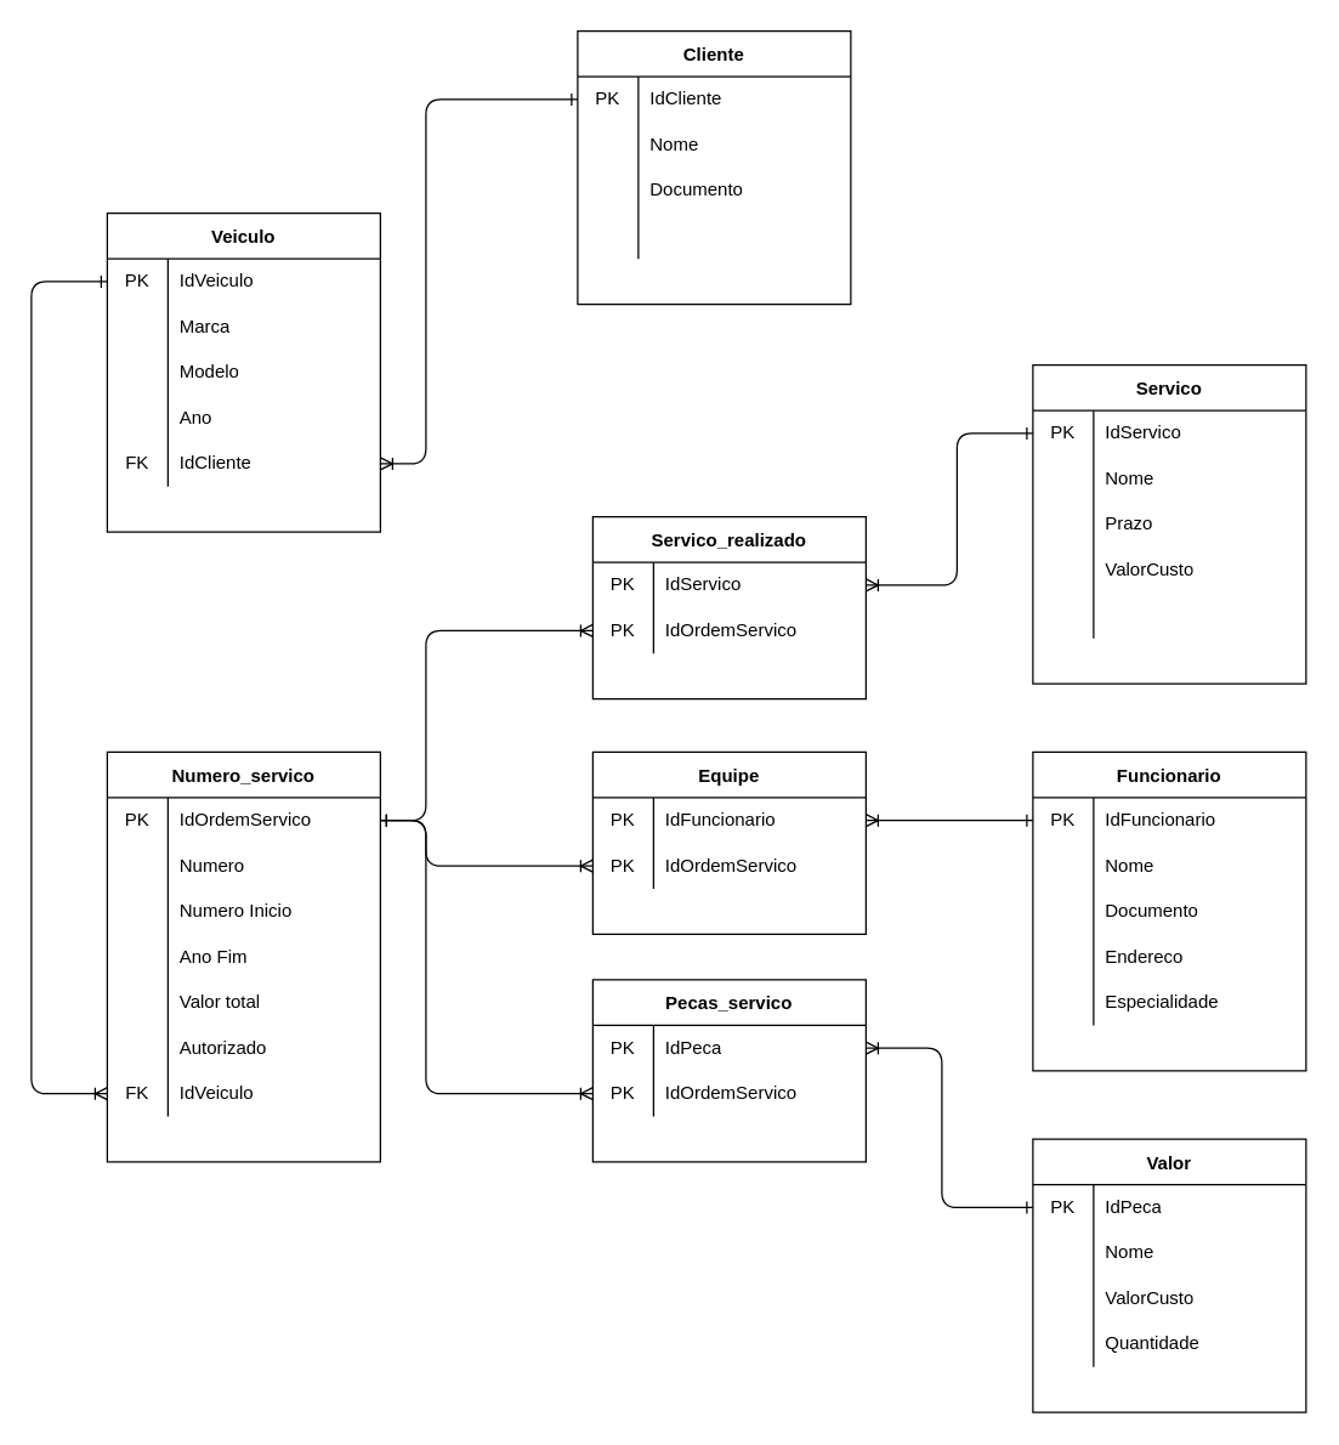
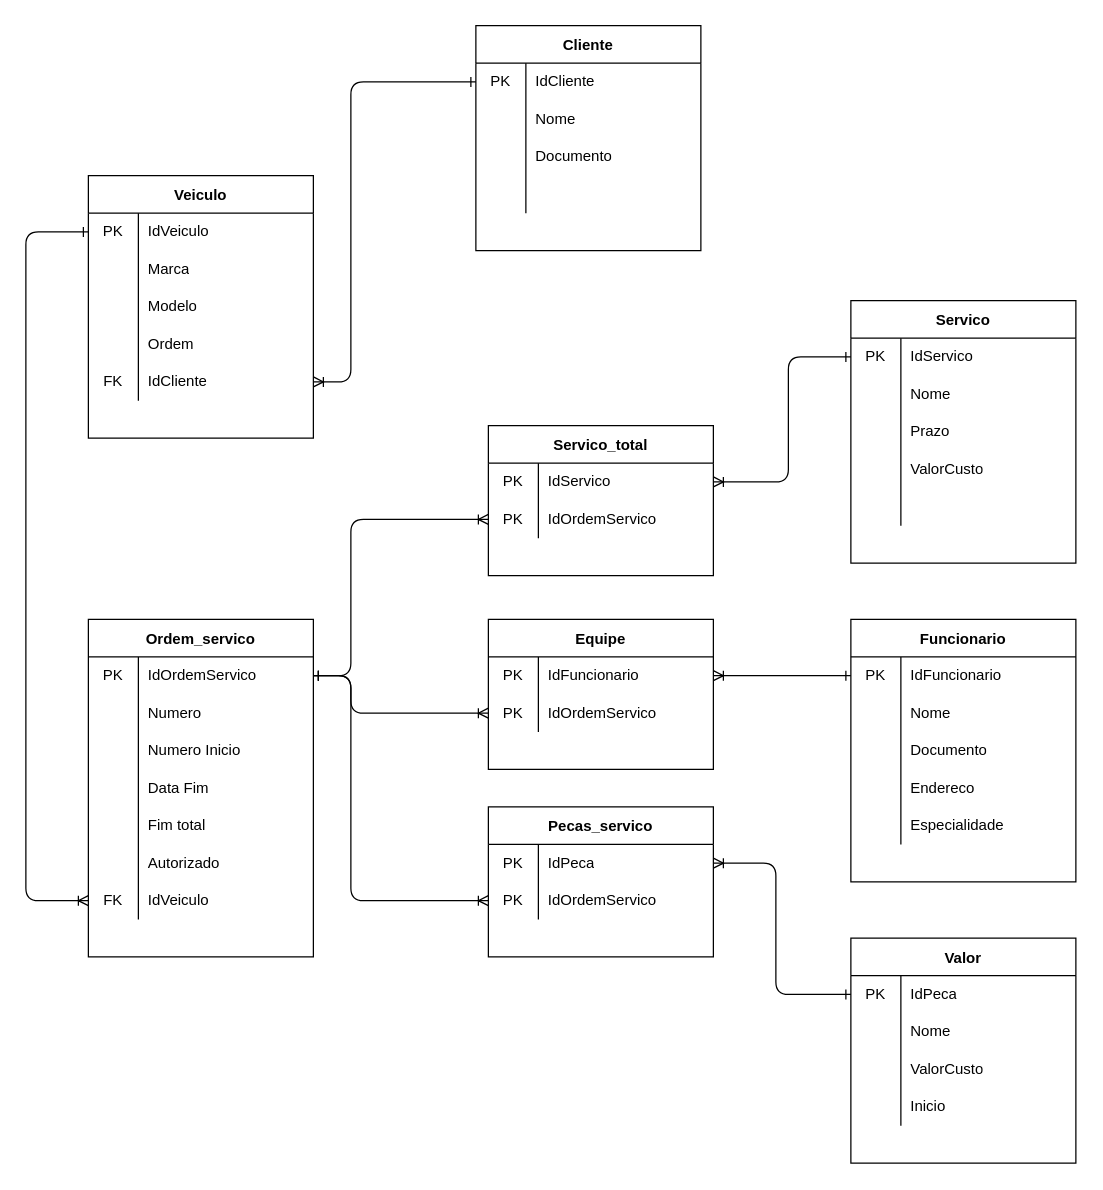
- <mxCell id="27" value="Ano" style="shape=partialRectangle;html=1;whiteSpace=wrap;connectable=0;fillColor=none;top=0;left=0;bottom=0;right=0;align=left;spacingLeft=6;overflow=hidden;" vertex="1" parent="25"><mxGeometry x="40" width="140" height="30" as="geometry"><mxRectangle width="140" height="30" as="alternateBounds" /></mxGeometry></mxCell>
+ <mxCell id="27" value="Ordem" style="shape=partialRectangle;html=1;whiteSpace=wrap;connectable=0;fillColor=none;top=0;left=0;bottom=0;right=0;align=left;spacingLeft=6;overflow=hidden;" vertex="1" parent="25"><mxGeometry x="40" width="140" height="30" as="geometry"><mxRectangle width="140" height="30" as="alternateBounds" /></mxGeometry></mxCell>
- <mxCell id="92" value="Servico_realizado" style="shape=table;startSize=30;container=1;collapsible=0;childLayout=tableLayout;fixedRows=1;rowLines=0;fontStyle=1;" vertex="1" parent="1"><mxGeometry x="390" y="340" width="180" height="120" as="geometry" /></mxCell>
+ <mxCell id="92" value="Servico_total" style="shape=table;startSize=30;container=1;collapsible=0;childLayout=tableLayout;fixedRows=1;rowLines=0;fontStyle=1;" vertex="1" parent="1"><mxGeometry x="390" y="340" width="180" height="120" as="geometry" /></mxCell>
- <mxCell id="47" value="Numero_servico" style="shape=table;startSize=30;container=1;collapsible=0;childLayout=tableLayout;fixedRows=1;rowLines=0;fontStyle=1;" vertex="1" parent="1"><mxGeometry x="70" y="495" width="180" height="270" as="geometry" /></mxCell>
+ <mxCell id="47" value="Ordem_servico" style="shape=table;startSize=30;container=1;collapsible=0;childLayout=tableLayout;fixedRows=1;rowLines=0;fontStyle=1;" vertex="1" parent="1"><mxGeometry x="70" y="495" width="180" height="270" as="geometry" /></mxCell>
- <mxCell id="59" value="Ano Fim" style="shape=partialRectangle;html=1;whiteSpace=wrap;connectable=0;fillColor=none;top=0;left=0;bottom=0;right=0;align=left;spacingLeft=6;overflow=hidden;" vertex="1" parent="57"><mxGeometry x="40" width="140" height="30" as="geometry"><mxRectangle width="140" height="30" as="alternateBounds" /></mxGeometry></mxCell>
+ <mxCell id="59" value="Data Fim" style="shape=partialRectangle;html=1;whiteSpace=wrap;connectable=0;fillColor=none;top=0;left=0;bottom=0;right=0;align=left;spacingLeft=6;overflow=hidden;" vertex="1" parent="57"><mxGeometry x="40" width="140" height="30" as="geometry"><mxRectangle width="140" height="30" as="alternateBounds" /></mxGeometry></mxCell>
- <mxCell id="62" value="Valor total" style="shape=partialRectangle;html=1;whiteSpace=wrap;connectable=0;fillColor=none;top=0;left=0;bottom=0;right=0;align=left;spacingLeft=6;overflow=hidden;" vertex="1" parent="60"><mxGeometry x="40" width="140" height="30" as="geometry"><mxRectangle width="140" height="30" as="alternateBounds" /></mxGeometry></mxCell>
+ <mxCell id="62" value="Fim total" style="shape=partialRectangle;html=1;whiteSpace=wrap;connectable=0;fillColor=none;top=0;left=0;bottom=0;right=0;align=left;spacingLeft=6;overflow=hidden;" vertex="1" parent="60"><mxGeometry x="40" width="140" height="30" as="geometry"><mxRectangle width="140" height="30" as="alternateBounds" /></mxGeometry></mxCell>
- <mxCell id="111" value="Quantidade" style="shape=partialRectangle;html=1;whiteSpace=wrap;connectable=0;fillColor=none;top=0;left=0;bottom=0;right=0;align=left;spacingLeft=6;overflow=hidden;" vertex="1" parent="109"><mxGeometry x="40" width="140" height="30" as="geometry"><mxRectangle width="140" height="30" as="alternateBounds" /></mxGeometry></mxCell>
+ <mxCell id="111" value="Inicio" style="shape=partialRectangle;html=1;whiteSpace=wrap;connectable=0;fillColor=none;top=0;left=0;bottom=0;right=0;align=left;spacingLeft=6;overflow=hidden;" vertex="1" parent="109"><mxGeometry x="40" width="140" height="30" as="geometry"><mxRectangle width="140" height="30" as="alternateBounds" /></mxGeometry></mxCell>
